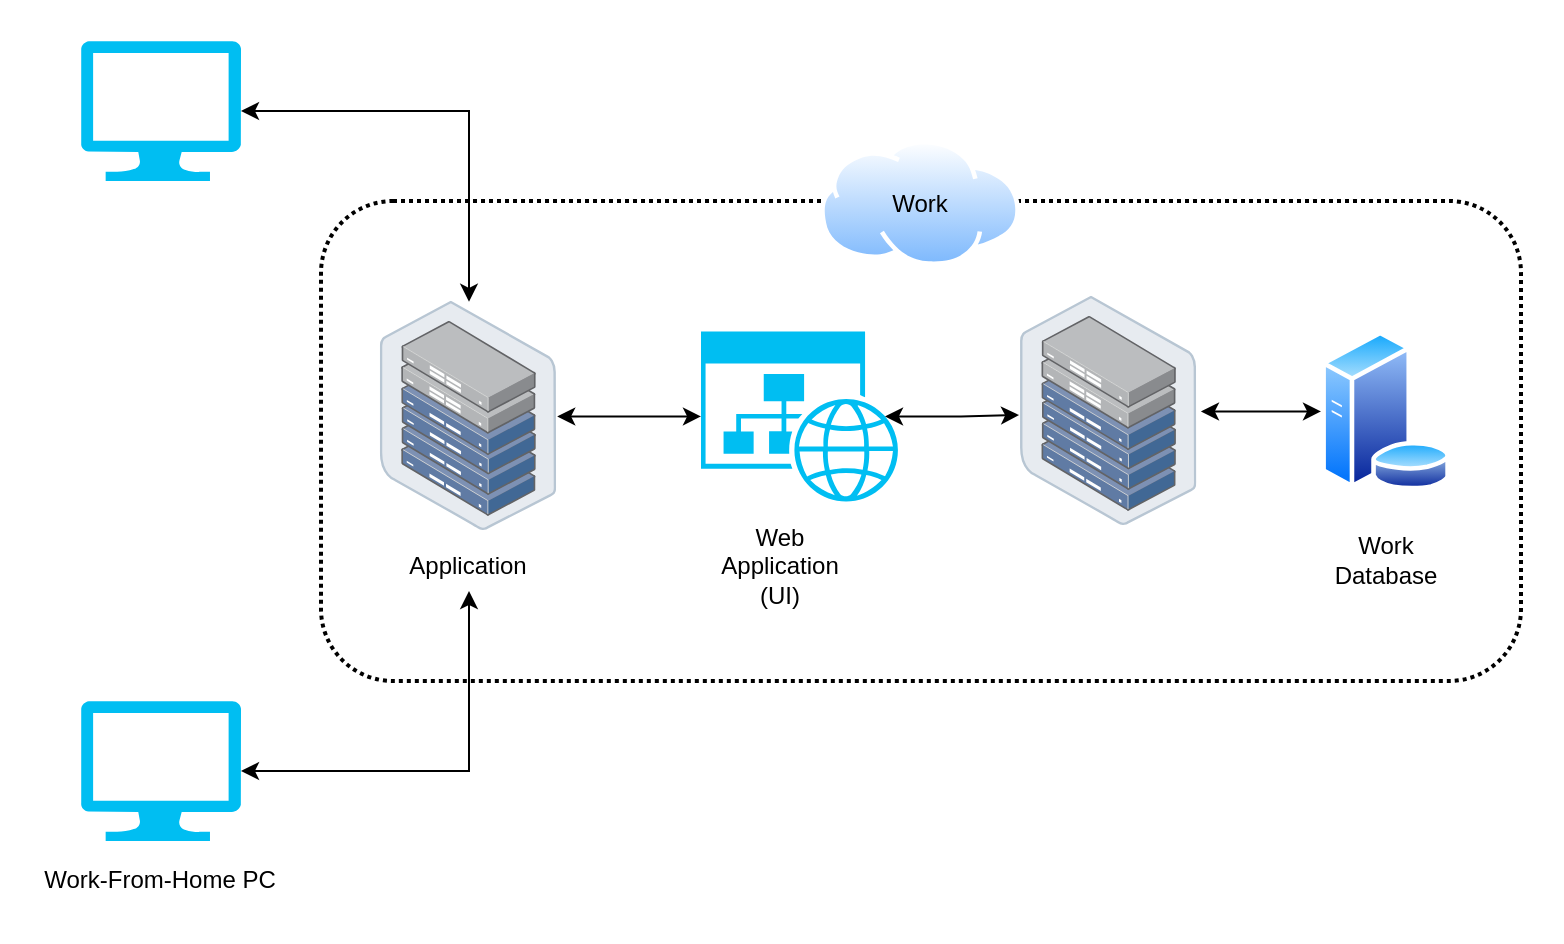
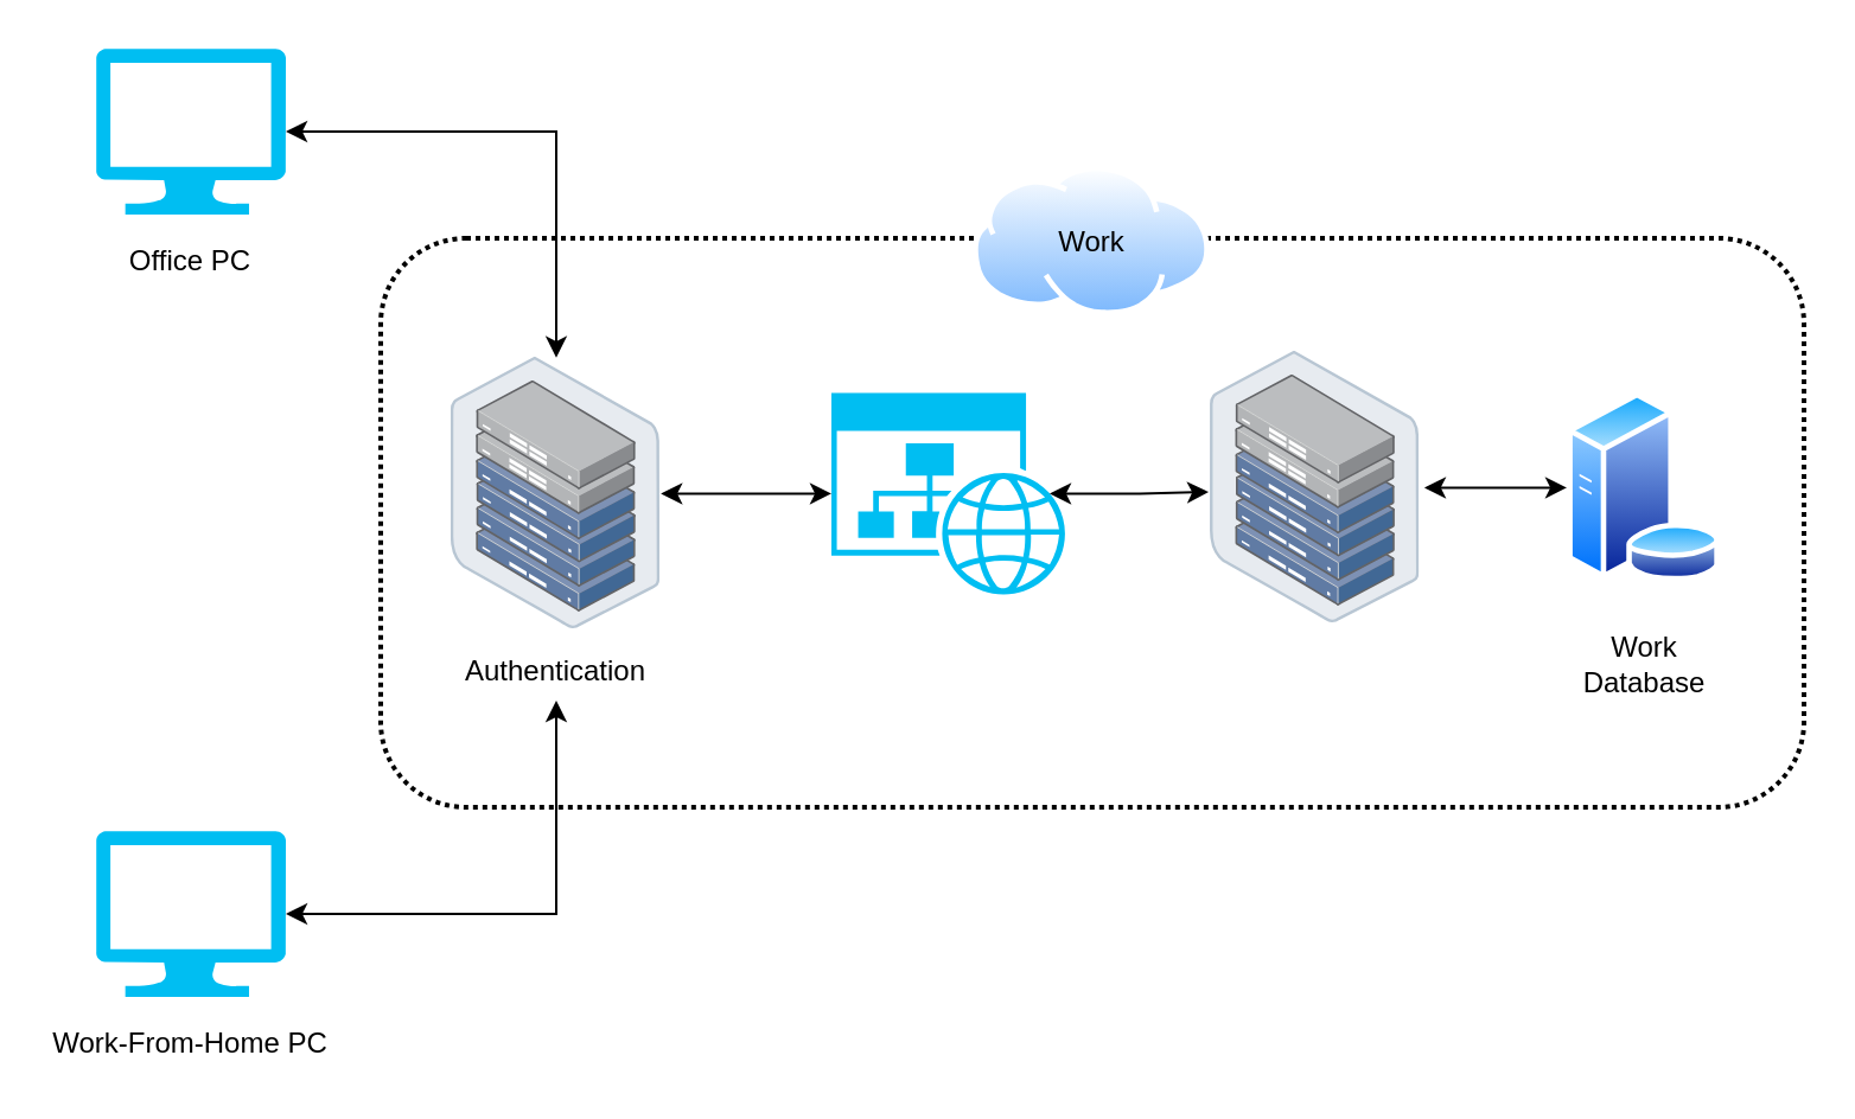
+ <mxCell id="4" value="Office PC" style="text;html=1;strokeColor=none;fillColor=none;align=center;verticalAlign=middle;whiteSpace=wrap;rounded=0;" vertex="1" parent="1"><mxGeometry x="40" y="100" width="80" height="20" as="geometry" /></mxCell>
- <mxCell id="13" value="Web Application (UI)" style="text;html=1;strokeColor=none;fillColor=none;align=center;verticalAlign=middle;whiteSpace=wrap;rounded=0;" vertex="1" parent="1"><mxGeometry x="360" y="267.5" width="60" height="30" as="geometry" /></mxCell>
- <mxCell id="15" value="Application" style="text;html=1;strokeColor=none;fillColor=none;align=center;verticalAlign=middle;whiteSpace=wrap;rounded=0;" vertex="1" parent="1"><mxGeometry x="196" y="270" width="76" height="25" as="geometry" /></mxCell>
+ <mxCell id="15" value="Authentication" style="text;html=1;strokeColor=none;fillColor=none;align=center;verticalAlign=middle;whiteSpace=wrap;rounded=0;" vertex="1" parent="1"><mxGeometry x="196" y="270" width="76" height="25" as="geometry" /></mxCell>
